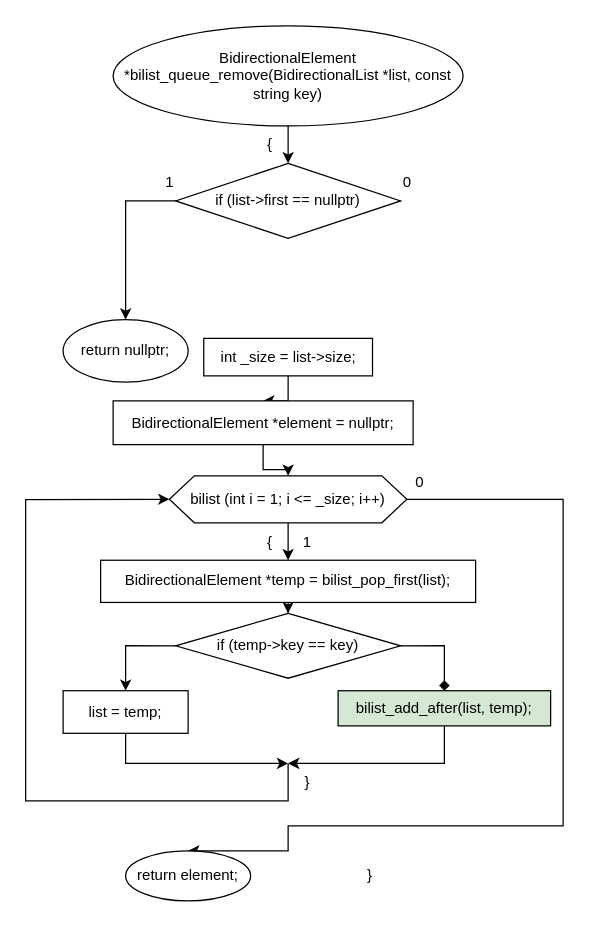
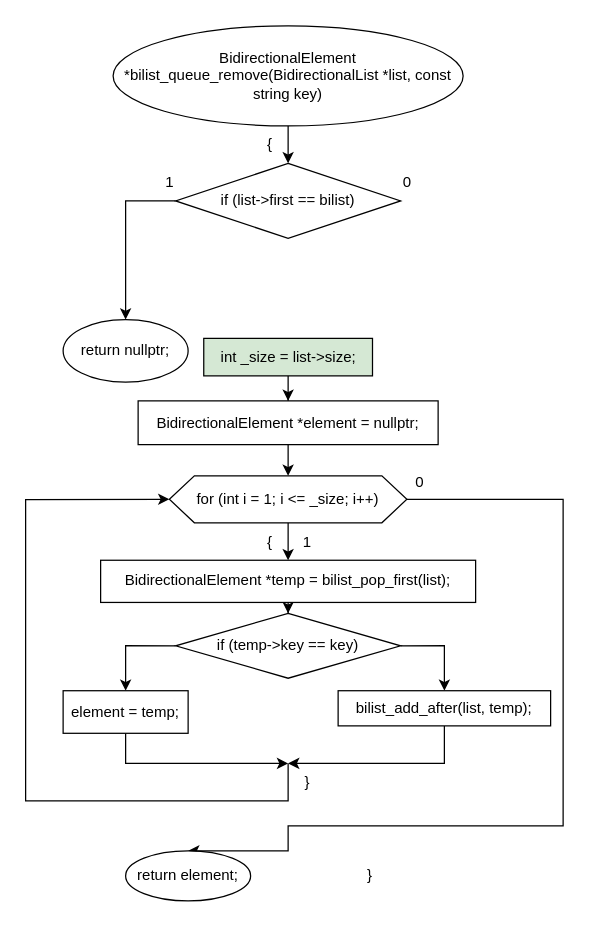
- <mxCell id="5" value="if (list-&amp;gt;first == nullptr)" style="rhombus;whiteSpace=wrap;html=1;" parent="1" vertex="1"><mxGeometry x="140" y="130" width="180" height="60" as="geometry" /></mxCell>
+ <mxCell id="5" value="if (list-&amp;gt;first == bilist)" style="rhombus;whiteSpace=wrap;html=1;" parent="1" vertex="1"><mxGeometry x="140" y="130" width="180" height="60" as="geometry" /></mxCell>
- <mxCell id="9" value="int _size = list-&amp;gt;size;" style="whiteSpace=wrap;html=1;" parent="1" vertex="1"><mxGeometry x="162.5" y="270" width="135" height="30" as="geometry" /></mxCell>
+ <mxCell id="9" value="int _size = list-&amp;gt;size;" style="whiteSpace=wrap;html=1;fillColor=#d5e8d4;" parent="1" vertex="1"><mxGeometry x="162.5" y="270" width="135" height="30" as="geometry" /></mxCell>
- <mxCell id="13" value="BidirectionalElement *element = nullptr;" style="whiteSpace=wrap;html=1;" parent="1" vertex="1"><mxGeometry x="90" y="320" width="240" height="35" as="geometry" /></mxCell>
+ <mxCell id="13" value="BidirectionalElement *element = nullptr;" style="whiteSpace=wrap;html=1;" parent="1" vertex="1"><mxGeometry x="110" y="320" width="240" height="35" as="geometry" /></mxCell>
- <mxCell id="16" value="bilist (int i = 1; i &amp;lt;= _size; i++)" style="shape=hexagon;perimeter=hexagonPerimeter2;whiteSpace=wrap;html=1;fixedSize=1;" parent="1" vertex="1"><mxGeometry x="135" y="380" width="190" height="37.5" as="geometry" /></mxCell>
+ <mxCell id="16" value="for (int i = 1; i &amp;lt;= _size; i++)" style="shape=hexagon;perimeter=hexagonPerimeter2;whiteSpace=wrap;html=1;fixedSize=1;" parent="1" vertex="1"><mxGeometry x="135" y="380" width="190" height="37.5" as="geometry" /></mxCell>
- <mxCell id="22" style="edgeStyle=orthogonalEdgeStyle;rounded=0;orthogonalLoop=1;jettySize=auto;html=1;entryX=0.5;entryY=0;entryDx=0;entryDy=0;exitX=1;exitY=0.5;exitDx=0;exitDy=0;endArrow=diamond;" parent="1" source="23" target="27" edge="1"><mxGeometry relative="1" as="geometry" /></mxCell>
+ <mxCell id="22" style="edgeStyle=orthogonalEdgeStyle;rounded=0;orthogonalLoop=1;jettySize=auto;html=1;entryX=0.5;entryY=0;entryDx=0;entryDy=0;exitX=1;exitY=0.5;exitDx=0;exitDy=0;" parent="1" source="23" target="27" edge="1"><mxGeometry relative="1" as="geometry" /></mxCell>
- <mxCell id="27" value="bilist_add_after(list, temp);" style="whiteSpace=wrap;html=1;fillColor=#d5e8d4;" parent="1" vertex="1"><mxGeometry x="270" y="551.88" width="170" height="28.12" as="geometry" /></mxCell>
+ <mxCell id="27" value="bilist_add_after(list, temp);" style="whiteSpace=wrap;html=1;" parent="1" vertex="1"><mxGeometry x="270" y="551.88" width="170" height="28.12" as="geometry" /></mxCell>
- <mxCell id="25" value="list = temp;" style="whiteSpace=wrap;html=1;" parent="1" vertex="1"><mxGeometry x="50" y="551.88" width="100" height="34.06" as="geometry" /></mxCell>
+ <mxCell id="25" value="element = temp;" style="whiteSpace=wrap;html=1;" parent="1" vertex="1"><mxGeometry x="50" y="551.88" width="100" height="34.06" as="geometry" /></mxCell>
